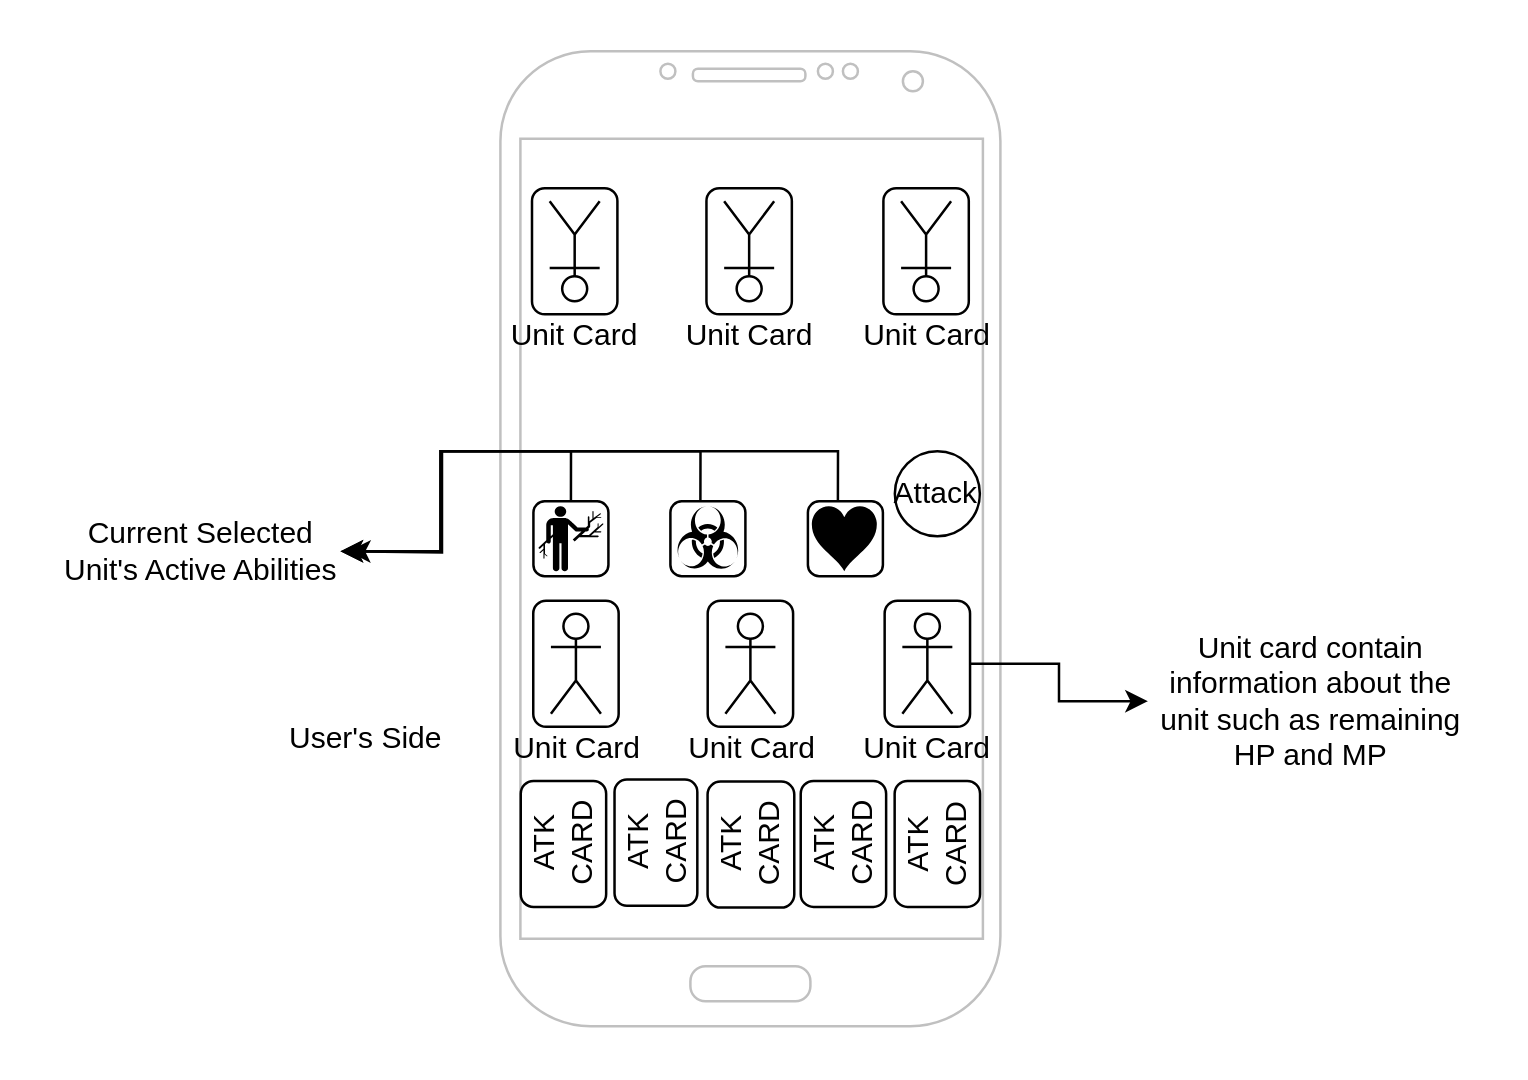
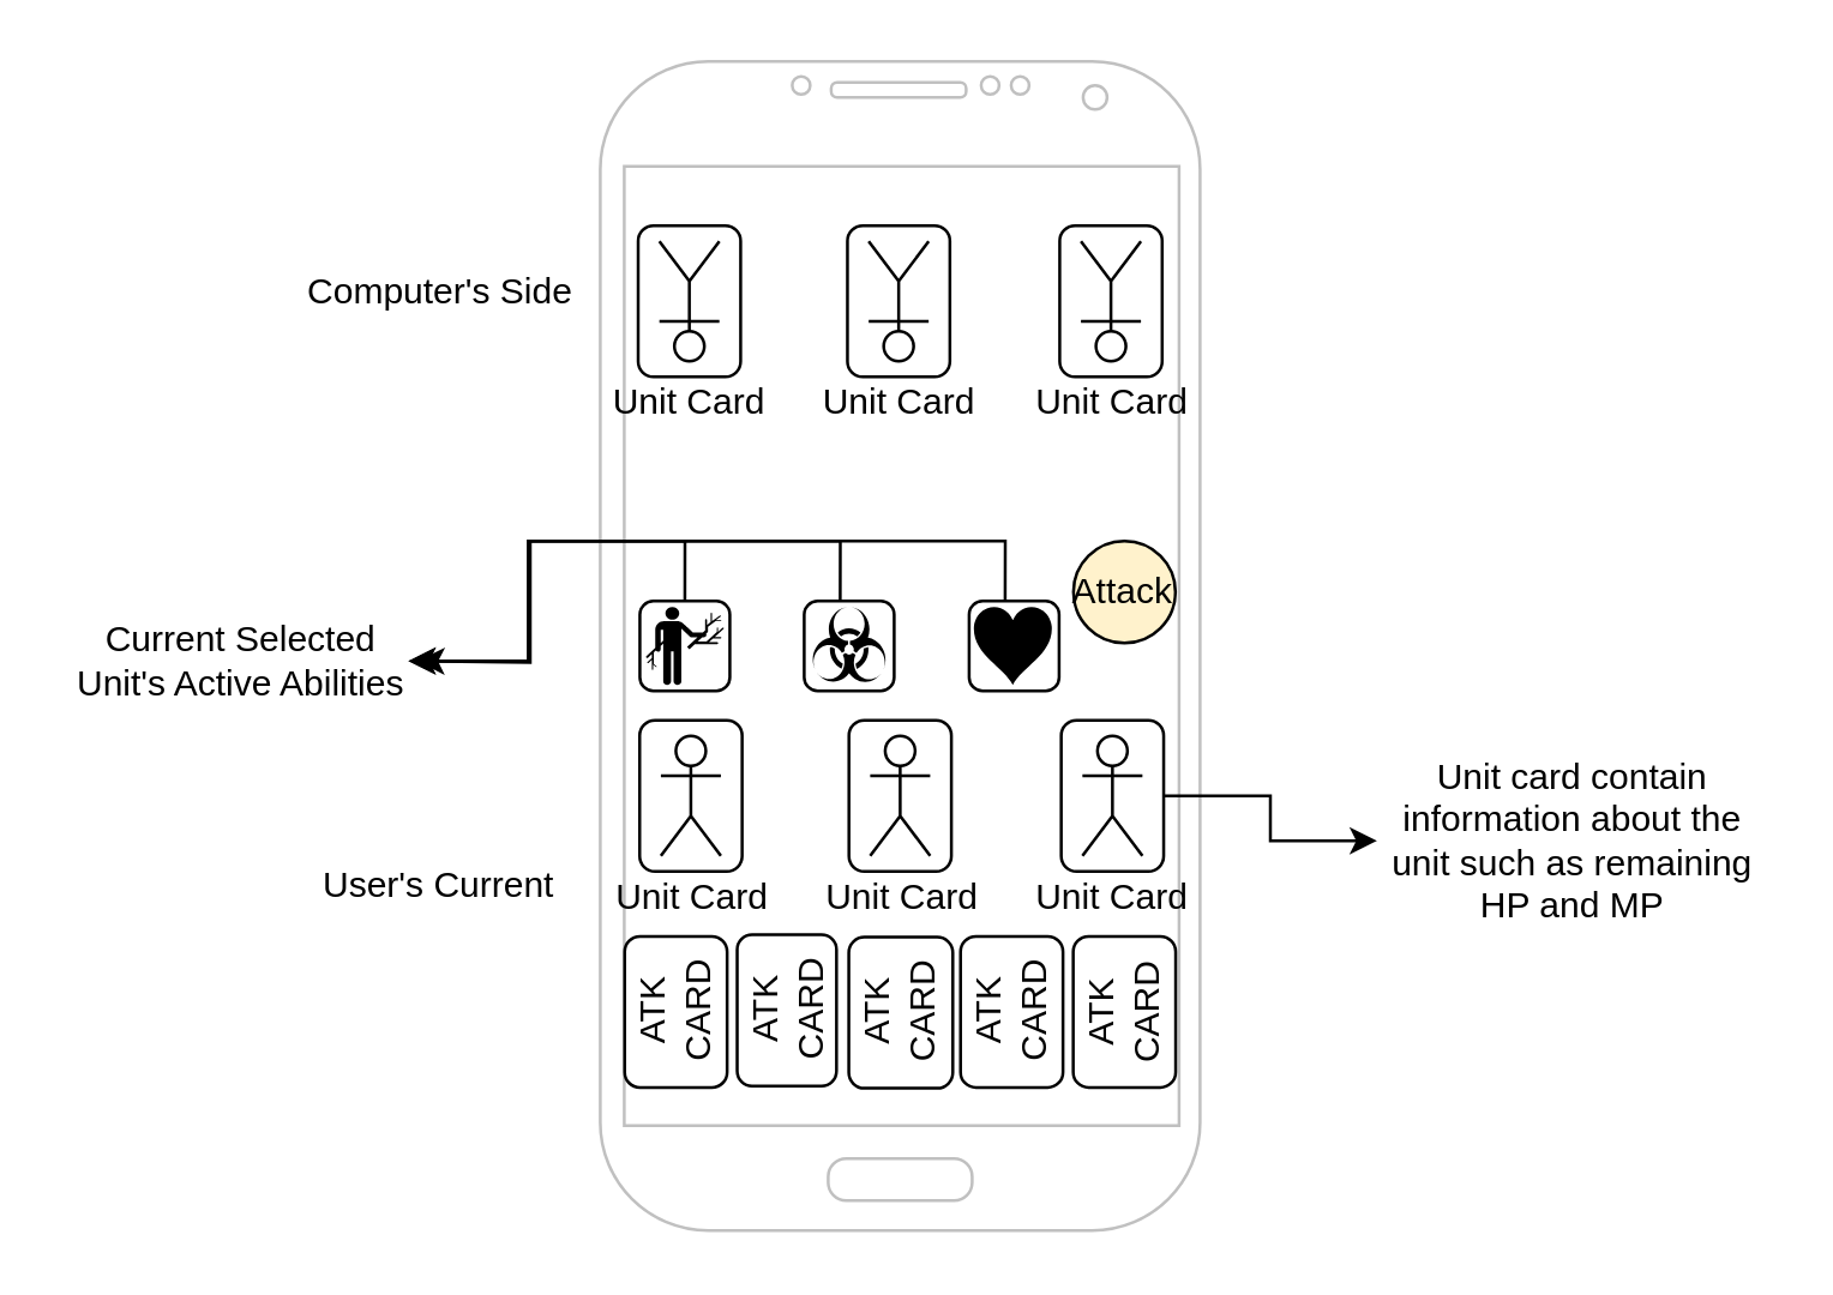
+ <mxCell id="25" value="Computer's Side" style="text;html=1;strokeColor=none;fillColor=none;align=center;verticalAlign=middle;whiteSpace=wrap;rounded=0;" parent="1" vertex="1"><mxGeometry x="98.56" y="77.08" width="94.89" height="40" as="geometry" /></mxCell>
- <mxCell id="15" value="Attack" style="ellipse;whiteSpace=wrap;html=1;aspect=fixed;" parent="1" vertex="1"><mxGeometry x="357.34" y="180" width="34" height="34" as="geometry" /></mxCell>
+ <mxCell id="15" value="Attack" style="ellipse;whiteSpace=wrap;html=1;aspect=fixed;fillColor=#fff2cc;" parent="1" vertex="1"><mxGeometry x="357.34" y="180" width="34" height="34" as="geometry" /></mxCell>
- <mxCell id="32" value="User's Side" style="text;html=1;strokeColor=none;fillColor=none;align=center;verticalAlign=middle;whiteSpace=wrap;rounded=0;" parent="1" vertex="1"><mxGeometry x="86" y="275" width="120" height="40" as="geometry" /></mxCell>
+ <mxCell id="32" value="User's Current" style="text;html=1;strokeColor=none;fillColor=none;align=center;verticalAlign=middle;whiteSpace=wrap;rounded=0;" parent="1" vertex="1"><mxGeometry x="86" y="275" width="120" height="40" as="geometry" /></mxCell>
